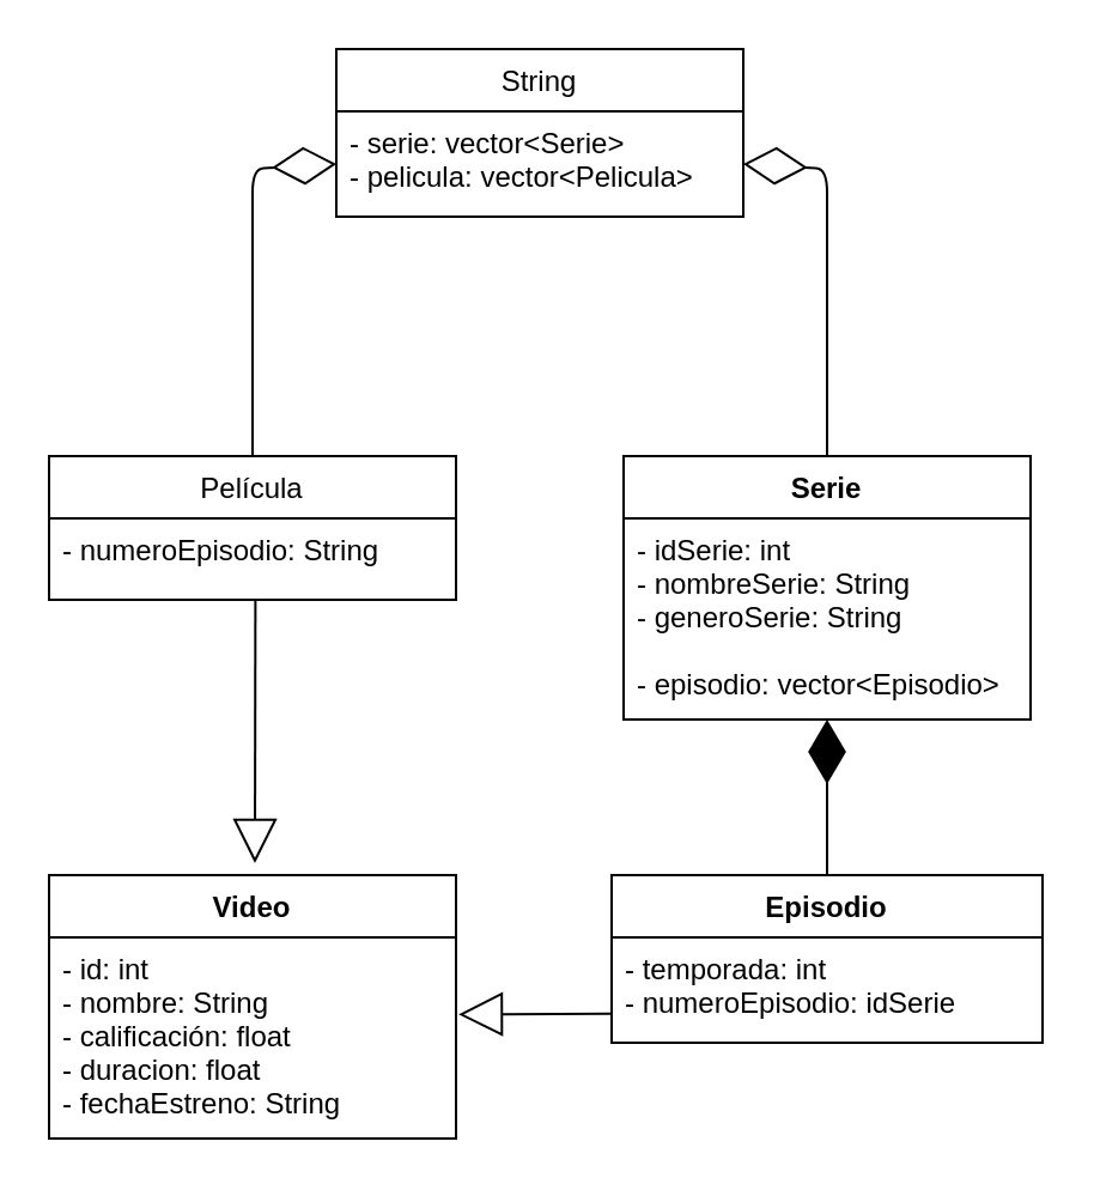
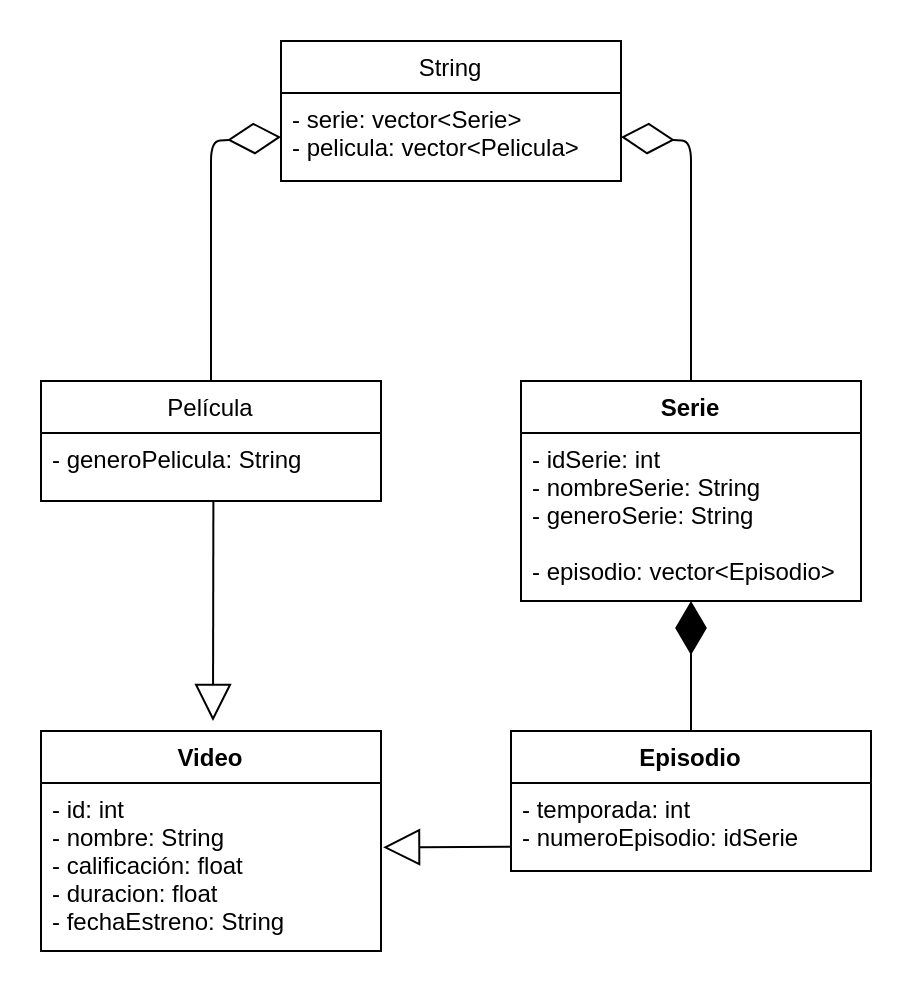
- <mxCell id="3" value="- numeroEpisodio: String " style="text;strokeColor=none;fillColor=none;align=left;verticalAlign=top;spacingLeft=4;spacingRight=4;overflow=hidden;rotatable=0;points=[[0,0.5],[1,0.5]];portConstraint=eastwest;" parent="2" vertex="1"><mxGeometry y="26" width="170" height="34" as="geometry" /></mxCell>
+ <mxCell id="3" value="- generoPelicula: String " style="text;strokeColor=none;fillColor=none;align=left;verticalAlign=top;spacingLeft=4;spacingRight=4;overflow=hidden;rotatable=0;points=[[0,0.5],[1,0.5]];portConstraint=eastwest;" parent="2" vertex="1"><mxGeometry y="26" width="170" height="34" as="geometry" /></mxCell>
